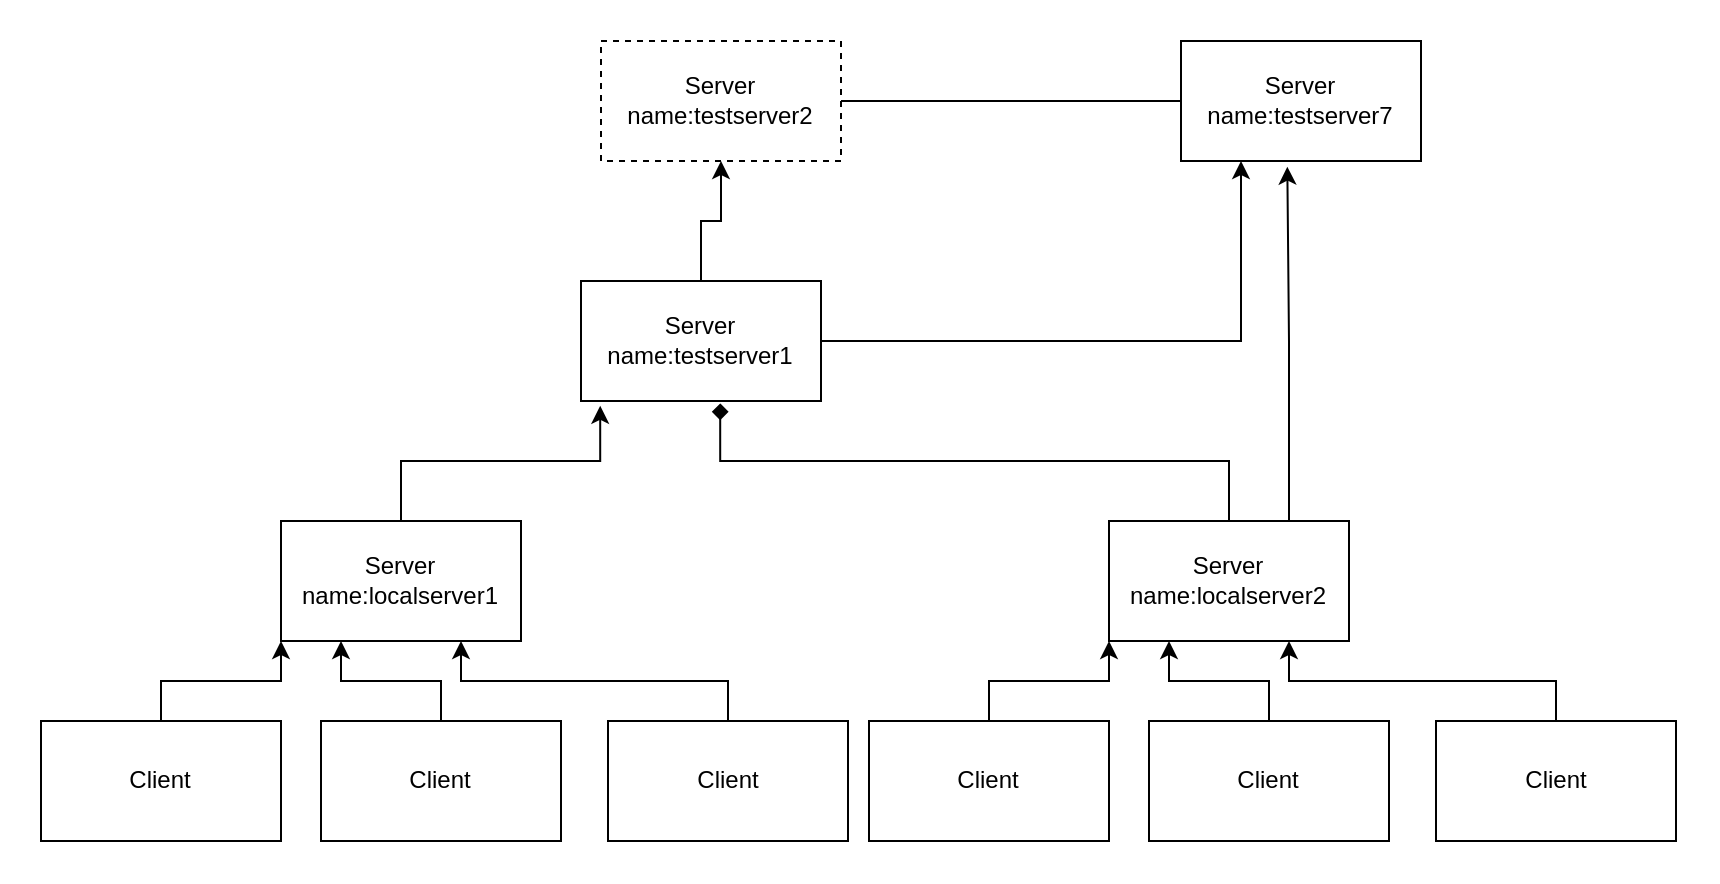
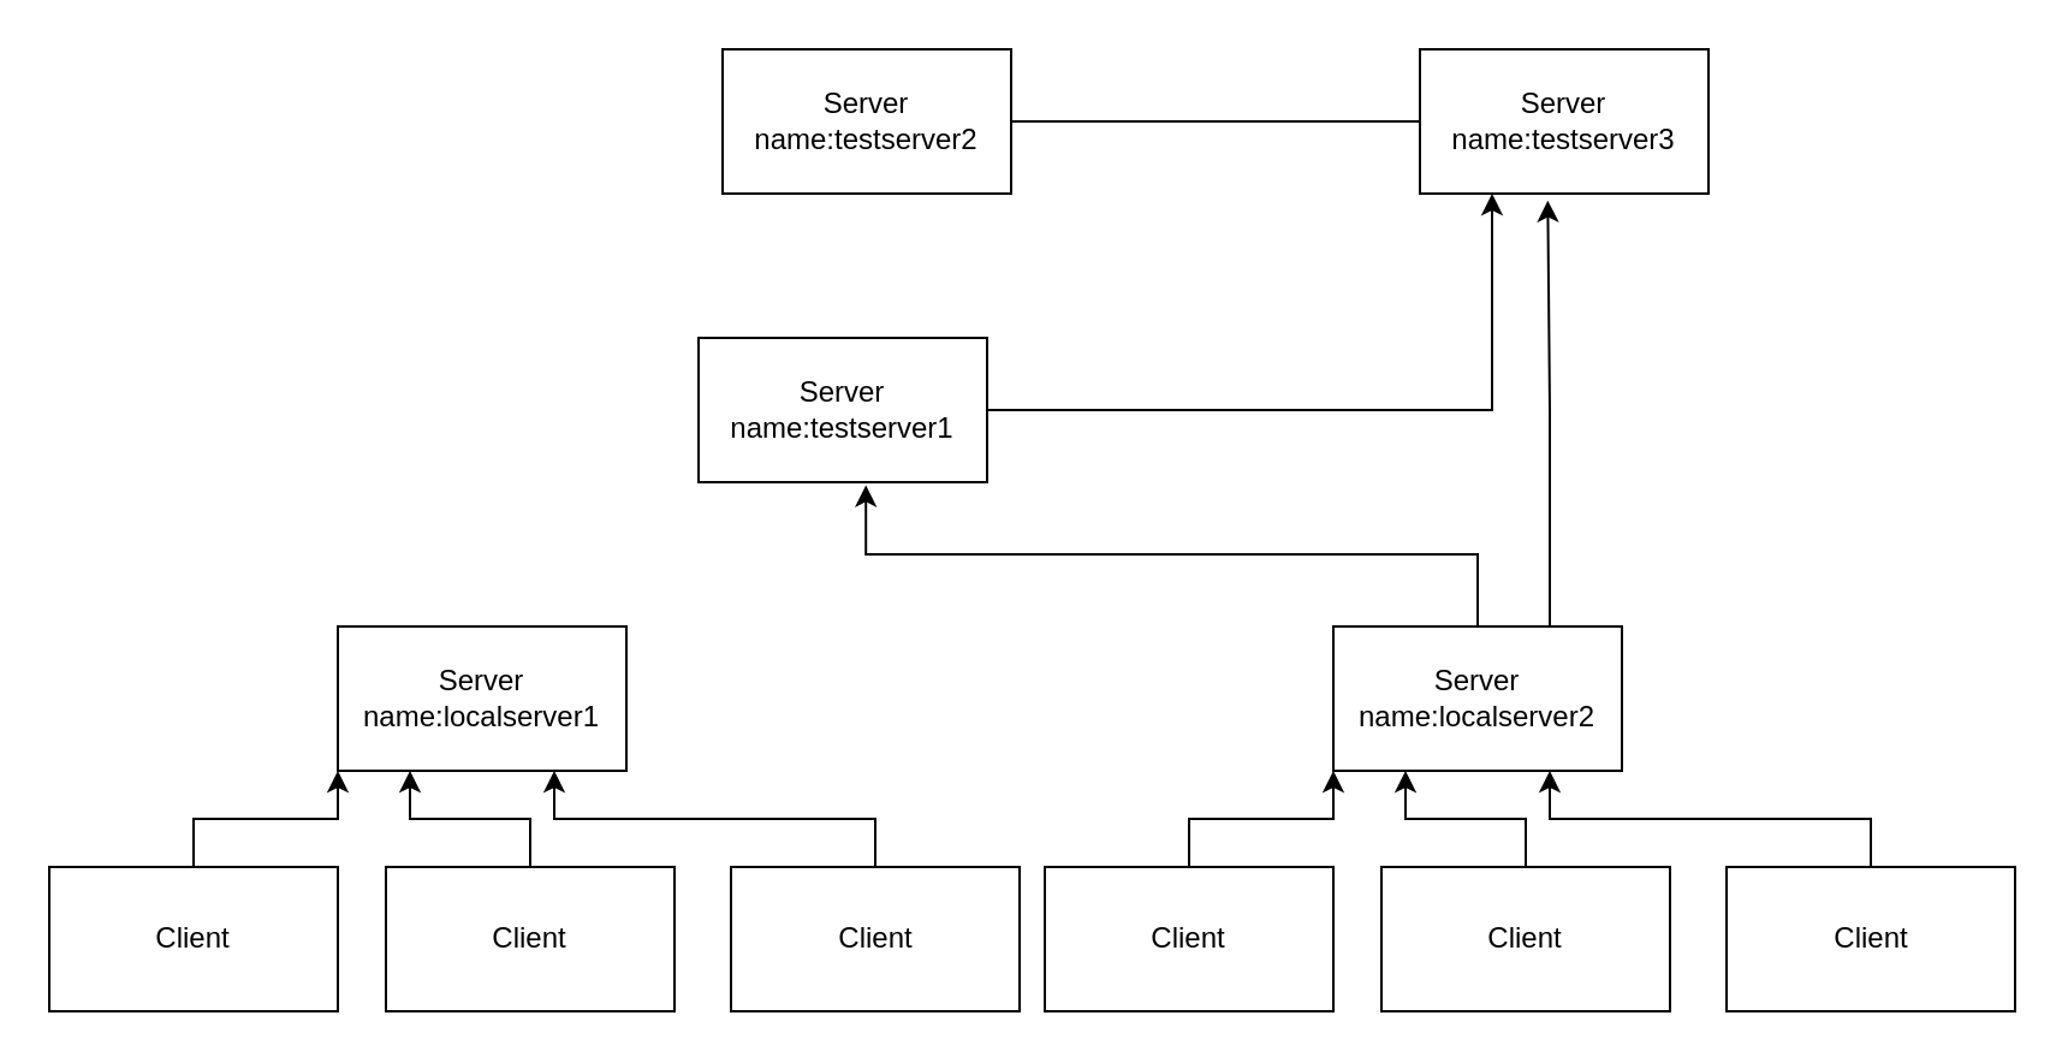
- <mxCell id="22" value="Server&lt;br&gt;name:testserver2" style="rounded=0;whiteSpace=wrap;html=1;dashed=1;" vertex="1" parent="1"><mxGeometry x="300" y="20" width="120" height="60" as="geometry" /></mxCell>
+ <mxCell id="22" value="Server&lt;br&gt;name:testserver2" style="rounded=0;whiteSpace=wrap;html=1;" vertex="1" parent="1"><mxGeometry x="300" y="20" width="120" height="60" as="geometry" /></mxCell>
- <mxCell id="23" value="Server&lt;br&gt;name:testserver7" style="rounded=0;whiteSpace=wrap;html=1;" vertex="1" parent="1"><mxGeometry x="590" y="20" width="120" height="60" as="geometry" /></mxCell>
+ <mxCell id="23" value="Server&lt;br&gt;name:testserver3" style="rounded=0;whiteSpace=wrap;html=1;" vertex="1" parent="1"><mxGeometry x="590" y="20" width="120" height="60" as="geometry" /></mxCell>
- <mxCell id="9" style="edgeStyle=orthogonalEdgeStyle;rounded=0;orthogonalLoop=1;jettySize=auto;html=1;exitX=0.5;exitY=0;exitDx=0;exitDy=0;entryX=0.5;entryY=1;entryDx=0;entryDy=0;" edge="1" parent="1" source="11" target="22"><mxGeometry relative="1" as="geometry" /></mxCell>
- <mxCell id="20" style="edgeStyle=orthogonalEdgeStyle;rounded=0;orthogonalLoop=1;jettySize=auto;html=1;exitX=0.5;exitY=0;exitDx=0;exitDy=0;entryX=0.58;entryY=1.02;entryDx=0;entryDy=0;entryPerimeter=0;endArrow=diamond;" edge="1" parent="1" source="14" target="11"><mxGeometry relative="1" as="geometry" /></mxCell>
+ <mxCell id="20" style="edgeStyle=orthogonalEdgeStyle;rounded=0;orthogonalLoop=1;jettySize=auto;html=1;exitX=0.5;exitY=0;exitDx=0;exitDy=0;entryX=0.58;entryY=1.02;entryDx=0;entryDy=0;entryPerimeter=0;" edge="1" parent="1" source="14" target="11"><mxGeometry relative="1" as="geometry" /></mxCell>
- <mxCell id="12" style="edgeStyle=orthogonalEdgeStyle;rounded=0;orthogonalLoop=1;jettySize=auto;html=1;exitX=0.5;exitY=0;exitDx=0;exitDy=0;entryX=0.08;entryY=1.04;entryDx=0;entryDy=0;entryPerimeter=0;" edge="1" parent="1" source="4" target="11"><mxGeometry relative="1" as="geometry" /></mxCell>
